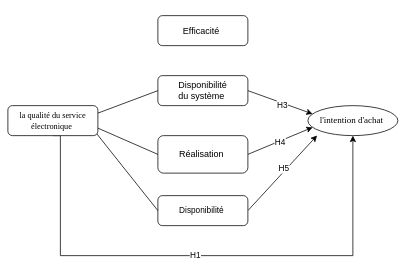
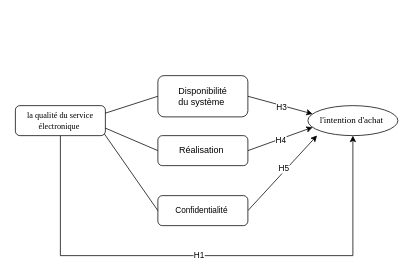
- <mxCell id="2" value="&lt;span style=&quot;line-height: 107%; font-family: Aptos, sans-serif;&quot;&gt;&lt;font&gt;Efficacité&lt;/font&gt;&lt;/span&gt;&lt;span style=&quot;font-size:11.0pt;line-height:107%;&lt;br/&gt;font-family:&amp;quot;Aptos&amp;quot;,sans-serif;mso-ascii-theme-font:minor-latin;mso-fareast-font-family:&lt;br/&gt;Aptos;mso-fareast-theme-font:minor-latin;mso-hansi-theme-font:minor-latin;&lt;br/&gt;mso-bidi-font-family:&amp;quot;Times New Roman&amp;quot;;mso-bidi-theme-font:minor-bidi;&lt;br/&gt;mso-ansi-language:FR-MA;mso-fareast-language:EN-US;mso-bidi-language:AR-SA&quot;&gt;&amp;nbsp;&lt;/span&gt;" style="rounded=1;whiteSpace=wrap;html=1;" vertex="1" parent="1"><mxGeometry x="210" y="20" width="120" height="40" as="geometry" /></mxCell>
- <mxCell id="5" value="&lt;span style=&quot;line-height: 107%; font-family: Aptos, sans-serif;&quot;&gt;&lt;font&gt;Disponibilité&lt;br/&gt;du système&amp;nbsp;&lt;/font&gt;&lt;/span&gt;" style="rounded=1;whiteSpace=wrap;html=1;" vertex="1" parent="1"><mxGeometry x="210" y="100" width="120" height="40" as="geometry" /></mxCell>
+ <mxCell id="5" value="&lt;span style=&quot;line-height: 107%; font-family: Aptos, sans-serif;&quot;&gt;&lt;font&gt;Disponibilité&lt;br/&gt;du système&amp;nbsp;&lt;/font&gt;&lt;/span&gt;" style="rounded=1;whiteSpace=wrap;html=1;" vertex="1" parent="1"><mxGeometry x="210" y="100" width="120" height="55" as="geometry" /></mxCell>
- <mxCell id="14" value="&lt;span style=&quot;line-height: 107%; font-family: &amp;quot;Times New Roman&amp;quot;, serif;&quot;&gt;&lt;font style=&quot;font-size: 11px;&quot;&gt;la qualité du service électronique&amp;nbsp;&lt;/font&gt;&lt;/span&gt;" style="rounded=1;whiteSpace=wrap;html=1;" vertex="1" parent="1"><mxGeometry x="10" y="140" width="120" height="40" as="geometry" /></mxCell>
+ <mxCell id="14" value="&lt;span style=&quot;line-height: 107%; font-family: &amp;quot;Times New Roman&amp;quot;, serif;&quot;&gt;&lt;font style=&quot;font-size: 11px;&quot;&gt;la qualité du service électronique&amp;nbsp;&lt;/font&gt;&lt;/span&gt;" style="rounded=1;whiteSpace=wrap;html=1;" vertex="1" parent="1"><mxGeometry x="20" y="140" width="120" height="40" as="geometry" /></mxCell>
- <mxCell id="8" value="&lt;span style=&quot;line-height: 107%;&quot;&gt;&lt;font&gt;Réalisation&amp;nbsp;&lt;/font&gt;&lt;/span&gt;" style="rounded=1;whiteSpace=wrap;html=1;" vertex="1" parent="1"><mxGeometry x="210" y="180" width="120" height="50" as="geometry" /></mxCell>
+ <mxCell id="8" value="&lt;span style=&quot;line-height: 107%;&quot;&gt;&lt;font&gt;Réalisation&amp;nbsp;&lt;/font&gt;&lt;/span&gt;" style="rounded=1;whiteSpace=wrap;html=1;" vertex="1" parent="1"><mxGeometry x="210" y="180" width="120" height="40" as="geometry" /></mxCell>
- <mxCell id="11" value="&lt;span style=&quot;line-height: 107%; font-family: Aptos, sans-serif;&quot;&gt;&lt;font style=&quot;font-size: 11px;&quot;&gt;Disponibilité&amp;nbsp;&lt;/font&gt;&lt;/span&gt;" style="rounded=1;whiteSpace=wrap;html=1;" vertex="1" parent="1"><mxGeometry x="210" y="260" width="120" height="40" as="geometry" /></mxCell>
+ <mxCell id="11" value="&lt;span style=&quot;line-height: 107%; font-family: Aptos, sans-serif;&quot;&gt;&lt;font style=&quot;font-size: 11px;&quot;&gt;Confidentialité&amp;nbsp;&lt;/font&gt;&lt;/span&gt;" style="rounded=1;whiteSpace=wrap;html=1;" vertex="1" parent="1"><mxGeometry x="210" y="260" width="120" height="40" as="geometry" /></mxCell>
